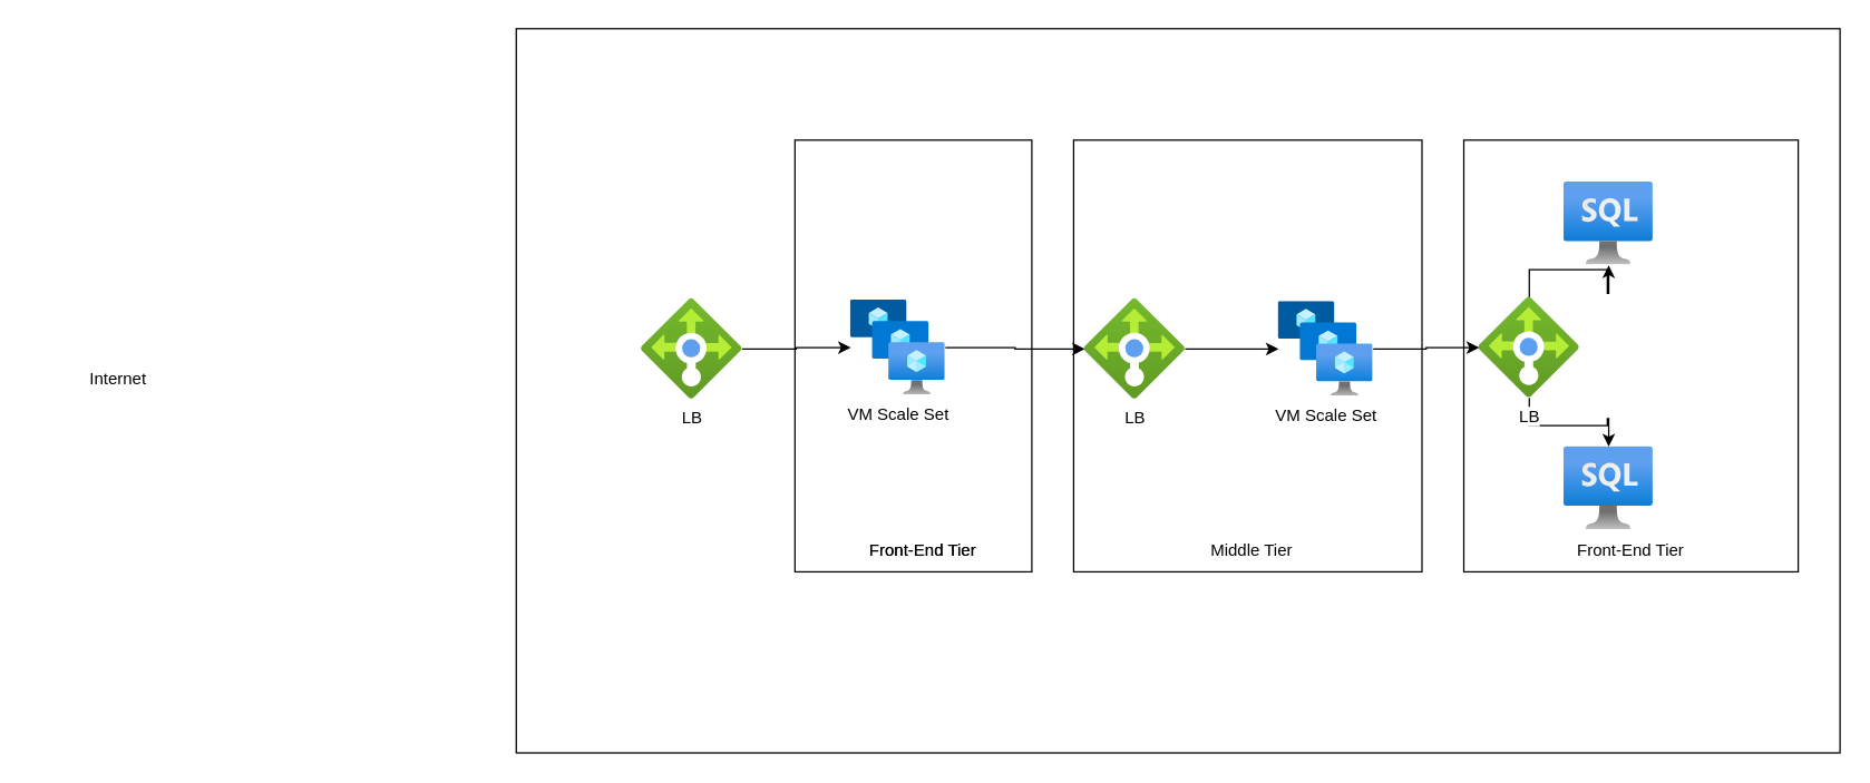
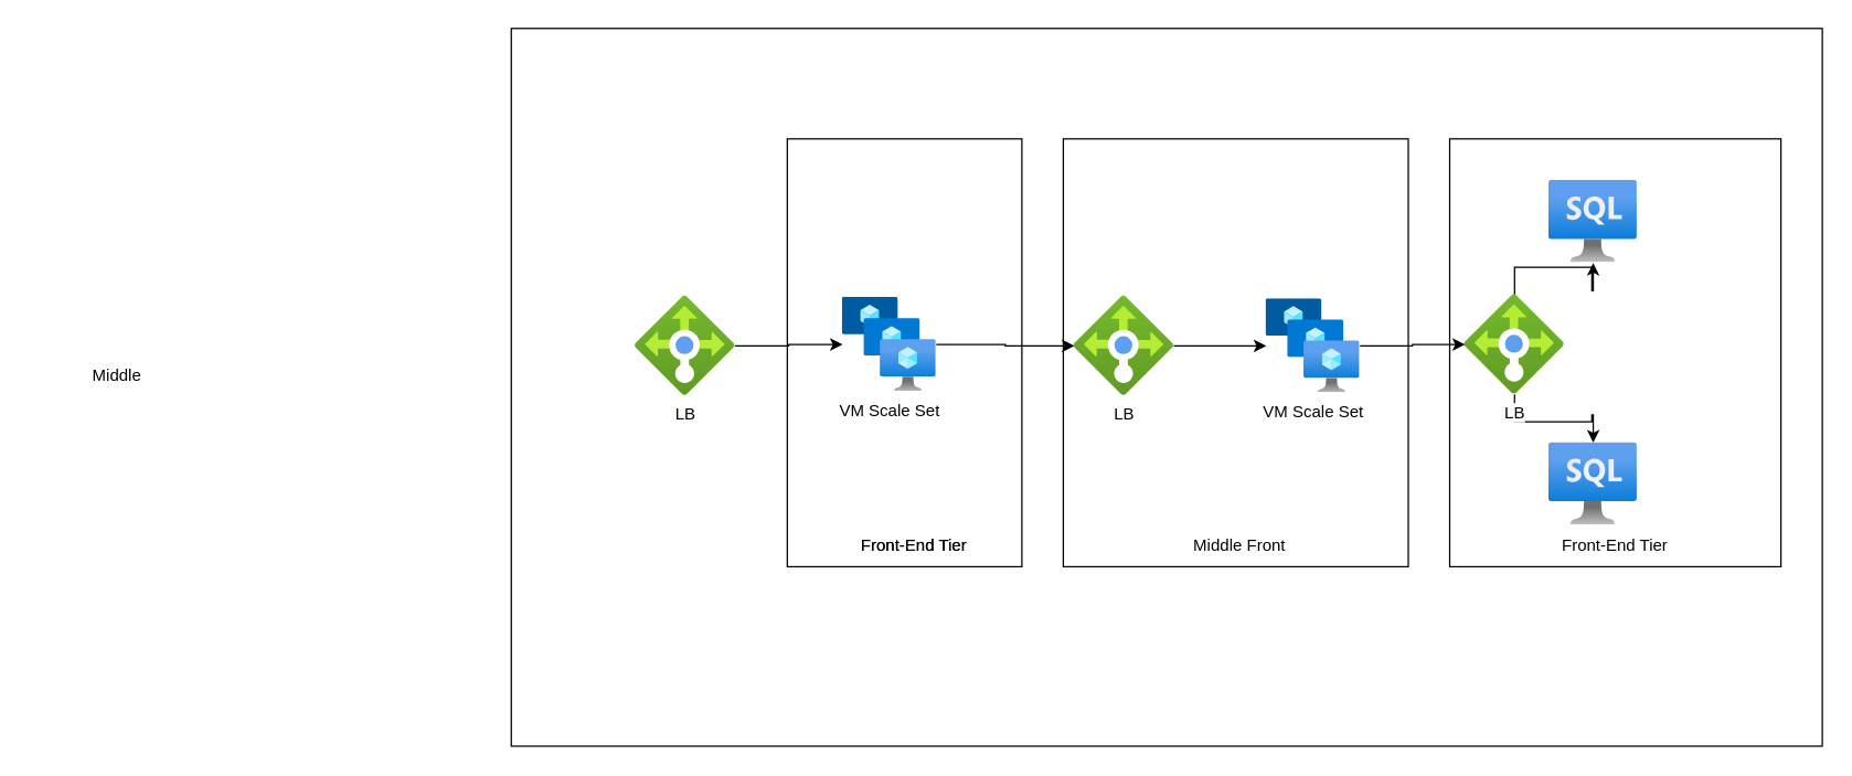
- <mxCell id="6" value="Internet" style="shape=image;html=1;verticalAlign=top;verticalLabelPosition=bottom;labelBackgroundColor=#ffffff;imageAspect=0;aspect=fixed;image=https://cdn4.iconfinder.com/data/icons/for-your-interface-free-samples/128/Globe-128.png" vertex="1" parent="1"><mxGeometry x="20" y="130" width="128" height="128" as="geometry" /></mxCell>
+ <mxCell id="6" value="Middle" style="shape=image;html=1;verticalAlign=top;verticalLabelPosition=bottom;labelBackgroundColor=#ffffff;imageAspect=0;aspect=fixed;image=https://cdn4.iconfinder.com/data/icons/for-your-interface-free-samples/128/Globe-128.png" vertex="1" parent="1"><mxGeometry x="20" y="130" width="128" height="128" as="geometry" /></mxCell>
- <mxCell id="21" value="Middle Tier" style="text;strokeColor=none;align=center;fillColor=none;html=1;verticalAlign=middle;whiteSpace=wrap;rounded=0;" vertex="1" parent="1"><mxGeometry x="850" y="380" width="96" height="30" as="geometry" /></mxCell>
+ <mxCell id="21" value="Middle Front" style="text;strokeColor=none;align=center;fillColor=none;html=1;verticalAlign=middle;whiteSpace=wrap;rounded=0;" vertex="1" parent="1"><mxGeometry x="850" y="380" width="96" height="30" as="geometry" /></mxCell>
